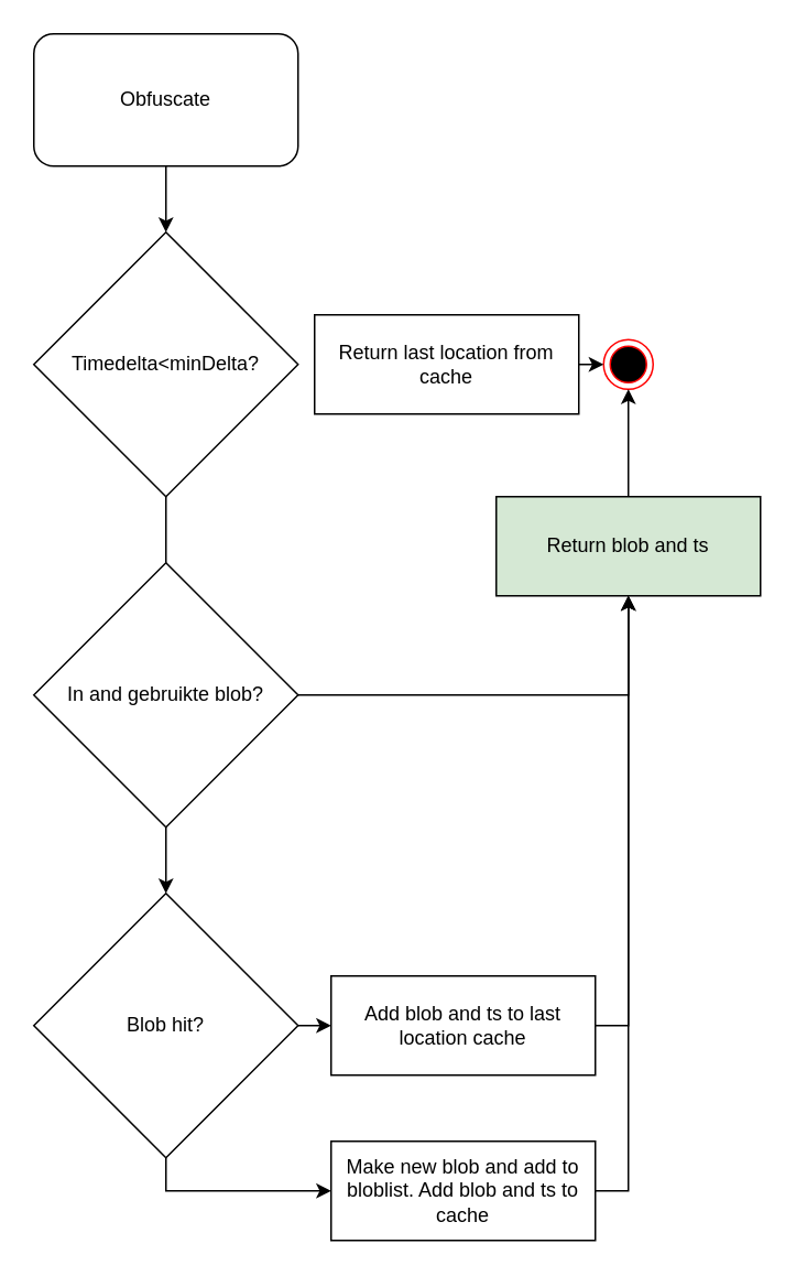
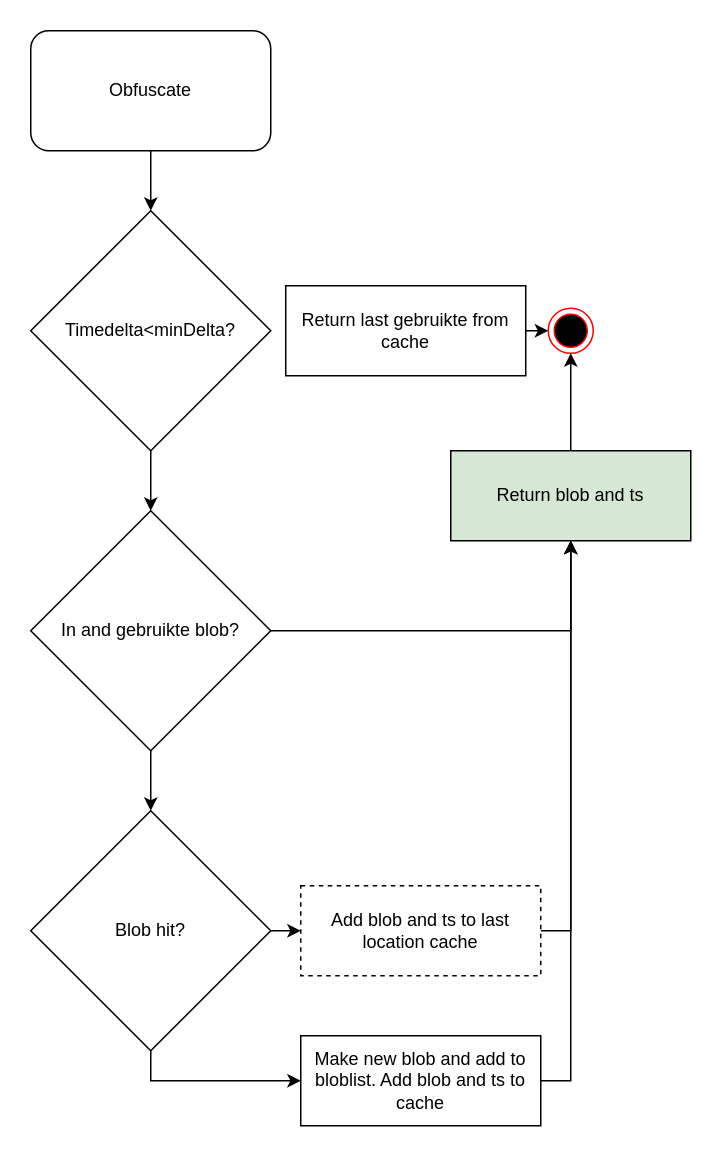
- <mxCell id="20" value="Return last location from cache" style="rounded=0;whiteSpace=wrap;html=1;" vertex="1" parent="1"><mxGeometry x="190" y="190" width="160" height="60" as="geometry" /></mxCell>
+ <mxCell id="20" value="Return last gebruikte from cache" style="rounded=0;whiteSpace=wrap;html=1;" vertex="1" parent="1"><mxGeometry x="190" y="190" width="160" height="60" as="geometry" /></mxCell>
- <mxCell id="2" style="edgeStyle=orthogonalEdgeStyle;rounded=0;orthogonalLoop=1;jettySize=auto;html=1;exitX=0.5;exitY=1;exitDx=0;exitDy=0;entryX=0.5;entryY=0;entryDx=0;entryDy=0;endArrow=none;" edge="1" parent="1" source="3" target="8"><mxGeometry relative="1" as="geometry" /></mxCell>
+ <mxCell id="2" style="edgeStyle=orthogonalEdgeStyle;rounded=0;orthogonalLoop=1;jettySize=auto;html=1;exitX=0.5;exitY=1;exitDx=0;exitDy=0;entryX=0.5;entryY=0;entryDx=0;entryDy=0;" edge="1" parent="1" source="3" target="8"><mxGeometry relative="1" as="geometry" /></mxCell>
- <mxCell id="14" value="Add blob and ts to last location cache" style="rounded=0;whiteSpace=wrap;html=1;" vertex="1" parent="1"><mxGeometry x="200" y="590" width="160" height="60" as="geometry" /></mxCell>
+ <mxCell id="14" value="Add blob and ts to last location cache" style="rounded=0;whiteSpace=wrap;html=1;dashed=1;" vertex="1" parent="1"><mxGeometry x="200" y="590" width="160" height="60" as="geometry" /></mxCell>
